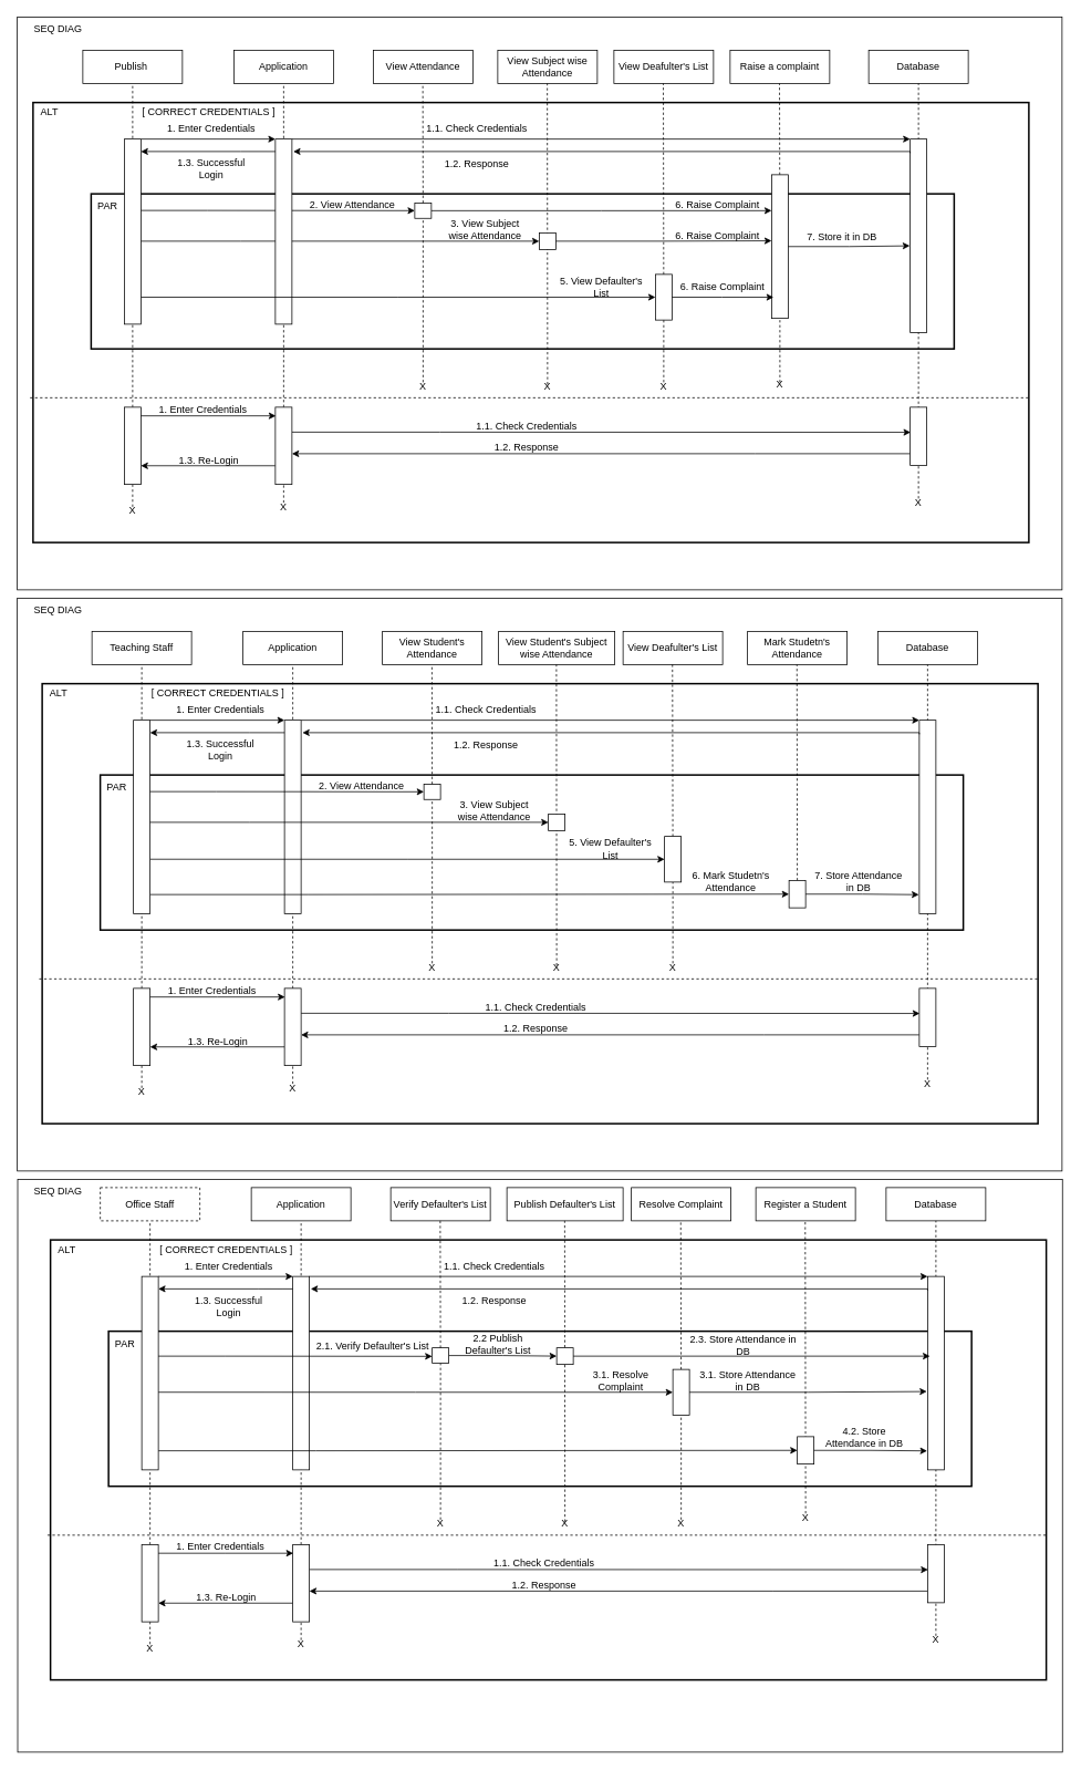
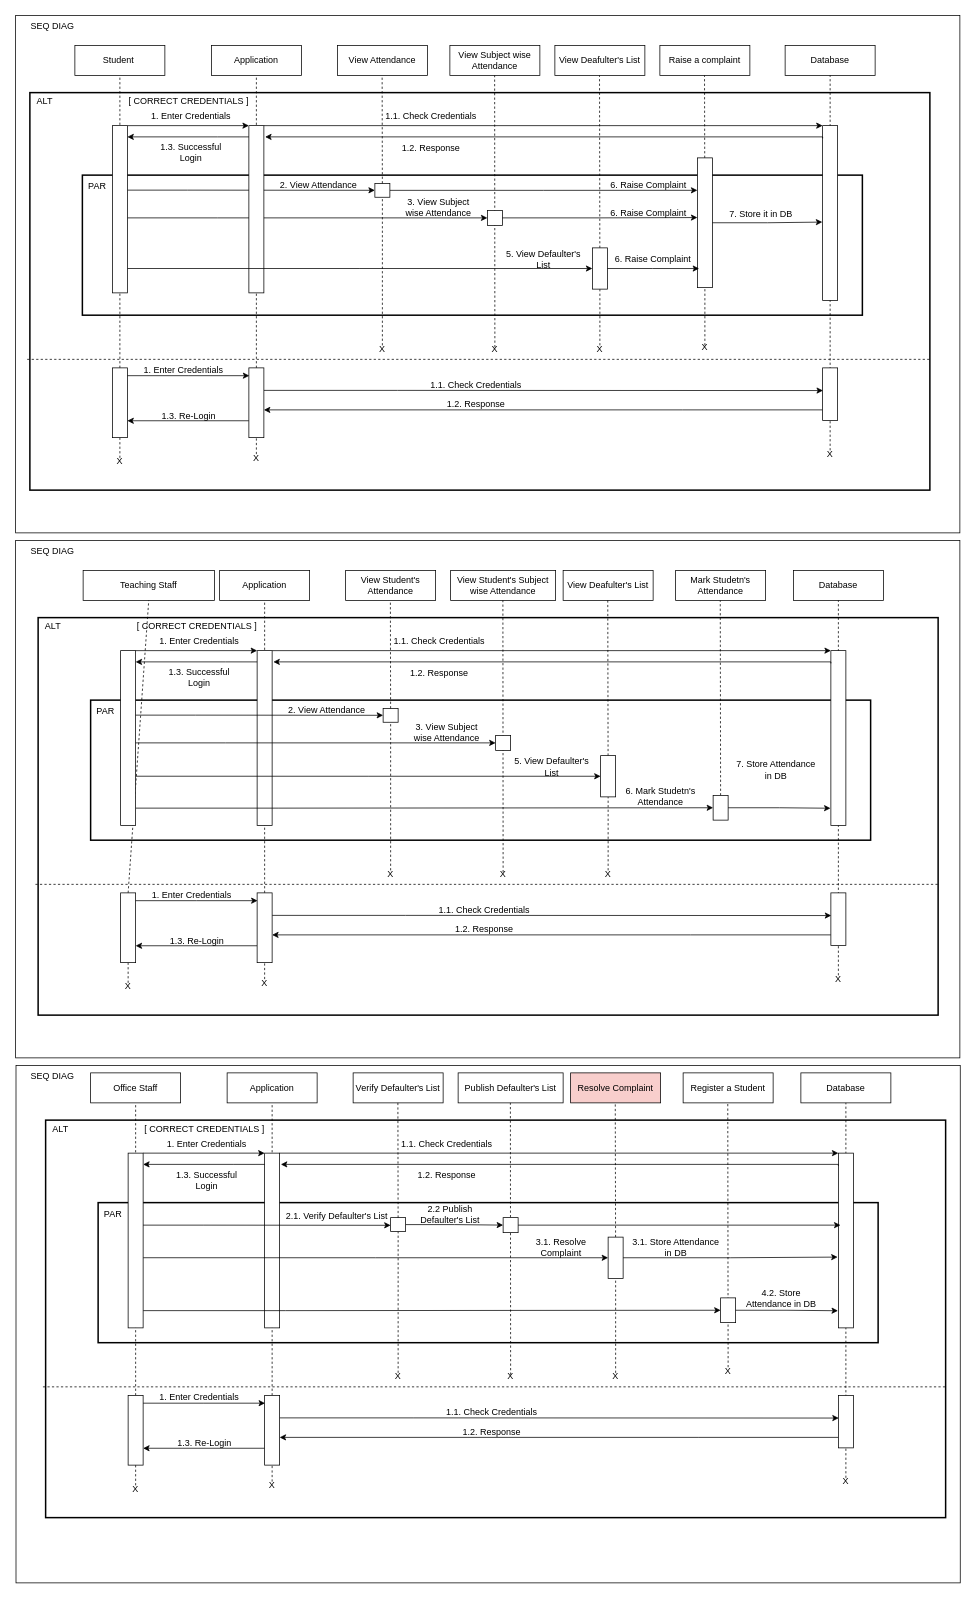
- <mxCell id="7" value="Publish&amp;nbsp;" style="rounded=0;whiteSpace=wrap;html=1;" parent="1" vertex="1"><mxGeometry x="99" y="60" width="120" height="40" as="geometry" /></mxCell>
+ <mxCell id="7" value="Student&amp;nbsp;" style="rounded=0;whiteSpace=wrap;html=1;" parent="1" vertex="1"><mxGeometry x="99" y="60" width="120" height="40" as="geometry" /></mxCell>
- <mxCell id="79" value="Teaching Staff" style="rounded=0;whiteSpace=wrap;html=1;" parent="1" vertex="1"><mxGeometry x="110" y="760" width="120" height="40" as="geometry" /></mxCell>
+ <mxCell id="79" value="Teaching Staff" style="rounded=0;whiteSpace=wrap;html=1;" parent="1" vertex="1"><mxGeometry x="110" y="760" width="175" height="40" as="geometry" /></mxCell>
- <mxCell id="140" value="7. Store Attendance in DB" style="text;html=1;align=center;verticalAlign=middle;whiteSpace=wrap;rounded=0;" parent="1" vertex="1"><mxGeometry x="979" y="1046" width="110" height="30" as="geometry" /></mxCell>
+ <mxCell id="140" value="7. Store Attendance in DB" style="text;html=1;align=center;verticalAlign=middle;whiteSpace=wrap;rounded=0;" parent="1" vertex="1"><mxGeometry x="979" y="1011" width="110" height="30" as="geometry" /></mxCell>
- <mxCell id="143" value="Office Staff" style="rounded=0;whiteSpace=wrap;html=1;dashed=1;" parent="1" vertex="1"><mxGeometry x="120" y="1430" width="120" height="40" as="geometry" /></mxCell>
+ <mxCell id="143" value="Office Staff" style="rounded=0;whiteSpace=wrap;html=1;" parent="1" vertex="1"><mxGeometry x="120" y="1430" width="120" height="40" as="geometry" /></mxCell>
- <mxCell id="159" value="Resolve Complaint" style="rounded=0;whiteSpace=wrap;html=1;" parent="1" vertex="1"><mxGeometry x="760" y="1430" width="120" height="40" as="geometry" /></mxCell>
+ <mxCell id="159" value="Resolve Complaint" style="rounded=0;whiteSpace=wrap;html=1;fillColor=#f8cecc;" parent="1" vertex="1"><mxGeometry x="760" y="1430" width="120" height="40" as="geometry" /></mxCell>
- <mxCell id="209" value="2.3. Store Attendance in DB" style="text;html=1;align=center;verticalAlign=middle;whiteSpace=wrap;rounded=0;" parent="1" vertex="1"><mxGeometry x="820" y="1604.5" width="150" height="30" as="geometry" /></mxCell>
